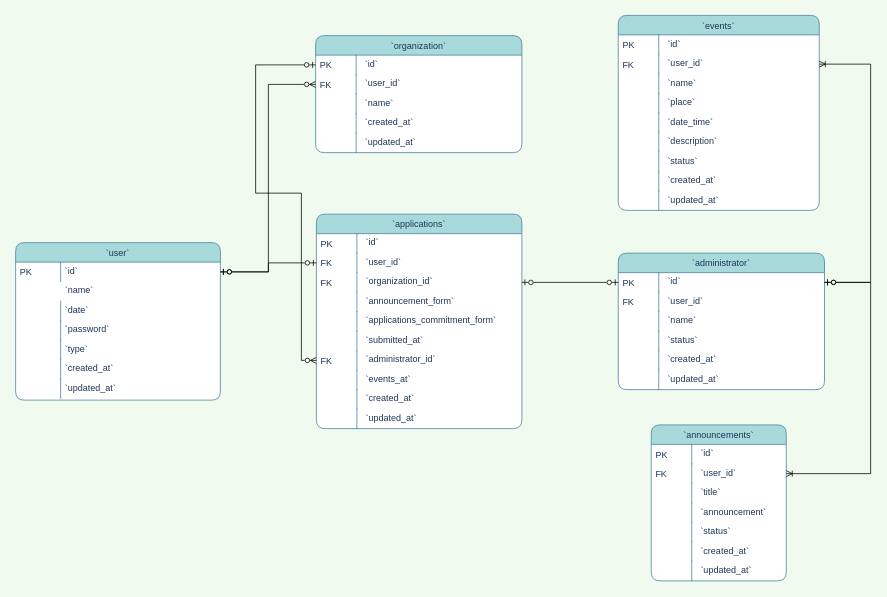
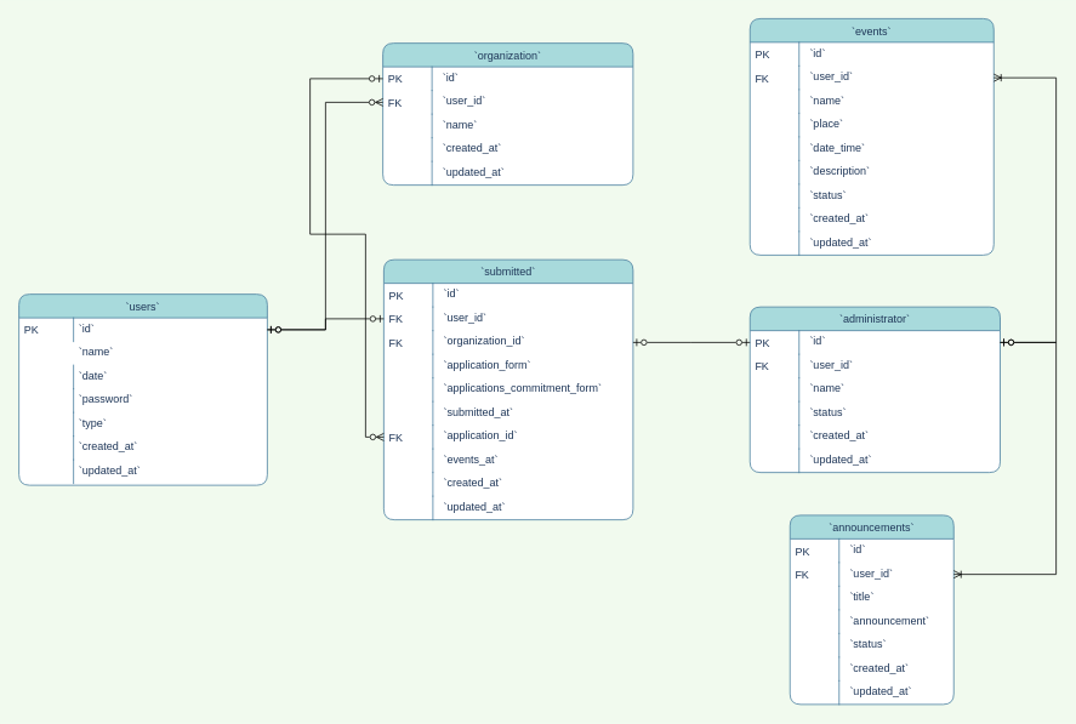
- <mxCell id="17" value="`applications`" style="swimlane;fontStyle=0;childLayout=stackLayout;horizontal=1;startSize=26;fillColor=#A8DADC;horizontalStack=0;resizeParent=1;resizeLast=0;collapsible=1;marginBottom=0;swimlaneFillColor=default;align=center;strokeColor=#457B9D;rounded=1;fontColor=#1D3557;" vertex="1" parent="1"><mxGeometry x="421" y="285" width="274" height="286" as="geometry" /></mxCell>
+ <mxCell id="17" value="`submitted`" style="swimlane;fontStyle=0;childLayout=stackLayout;horizontal=1;startSize=26;fillColor=#A8DADC;horizontalStack=0;resizeParent=1;resizeLast=0;collapsible=1;marginBottom=0;swimlaneFillColor=default;align=center;strokeColor=#457B9D;rounded=1;fontColor=#1D3557;" vertex="1" parent="1"><mxGeometry x="421" y="285" width="274" height="286" as="geometry" /></mxCell>
- <mxCell id="70" value="`user`" style="swimlane;fontStyle=0;childLayout=stackLayout;horizontal=1;startSize=26;fillColor=#A8DADC;horizontalStack=0;resizeParent=1;resizeLast=0;collapsible=1;marginBottom=0;swimlaneFillColor=default;align=center;strokeColor=#457B9D;rounded=1;fontColor=#1D3557;" vertex="1" parent="1"><mxGeometry x="20" y="323" width="273" height="210" as="geometry" /></mxCell>
+ <mxCell id="70" value="`users`" style="swimlane;fontStyle=0;childLayout=stackLayout;horizontal=1;startSize=26;fillColor=#A8DADC;horizontalStack=0;resizeParent=1;resizeLast=0;collapsible=1;marginBottom=0;swimlaneFillColor=default;align=center;strokeColor=#457B9D;rounded=1;fontColor=#1D3557;" vertex="1" parent="1"><mxGeometry x="20" y="323" width="273" height="210" as="geometry" /></mxCell>
- <mxCell id="24" value="`announcement_form`" style="shape=partialRectangle;top=0;left=0;right=0;bottom=0;align=left;verticalAlign=top;spacingTop=-2;fillColor=none;spacingLeft=64;spacingRight=4;overflow=hidden;rotatable=0;points=[[0,0.5],[1,0.5]];portConstraint=eastwest;dropTarget=0;rounded=1;strokeColor=#457B9D;fontColor=#1D3557;" vertex="1" parent="17"><mxGeometry y="104" width="274" height="26" as="geometry" /></mxCell>
+ <mxCell id="24" value="`application_form`" style="shape=partialRectangle;top=0;left=0;right=0;bottom=0;align=left;verticalAlign=top;spacingTop=-2;fillColor=none;spacingLeft=64;spacingRight=4;overflow=hidden;rotatable=0;points=[[0,0.5],[1,0.5]];portConstraint=eastwest;dropTarget=0;rounded=1;strokeColor=#457B9D;fontColor=#1D3557;" vertex="1" parent="17"><mxGeometry y="104" width="274" height="26" as="geometry" /></mxCell>
- <mxCell id="30" value="`administrator_id`" style="shape=partialRectangle;top=0;left=0;right=0;bottom=0;align=left;verticalAlign=top;spacingTop=-2;fillColor=none;spacingLeft=64;spacingRight=4;overflow=hidden;rotatable=0;points=[[0,0.5],[1,0.5]];portConstraint=eastwest;dropTarget=0;rounded=1;strokeColor=#457B9D;fontColor=#1D3557;" vertex="1" parent="17"><mxGeometry y="182" width="274" height="26" as="geometry" /></mxCell>
+ <mxCell id="30" value="`application_id`" style="shape=partialRectangle;top=0;left=0;right=0;bottom=0;align=left;verticalAlign=top;spacingTop=-2;fillColor=none;spacingLeft=64;spacingRight=4;overflow=hidden;rotatable=0;points=[[0,0.5],[1,0.5]];portConstraint=eastwest;dropTarget=0;rounded=1;strokeColor=#457B9D;fontColor=#1D3557;" vertex="1" parent="17"><mxGeometry y="182" width="274" height="26" as="geometry" /></mxCell>
